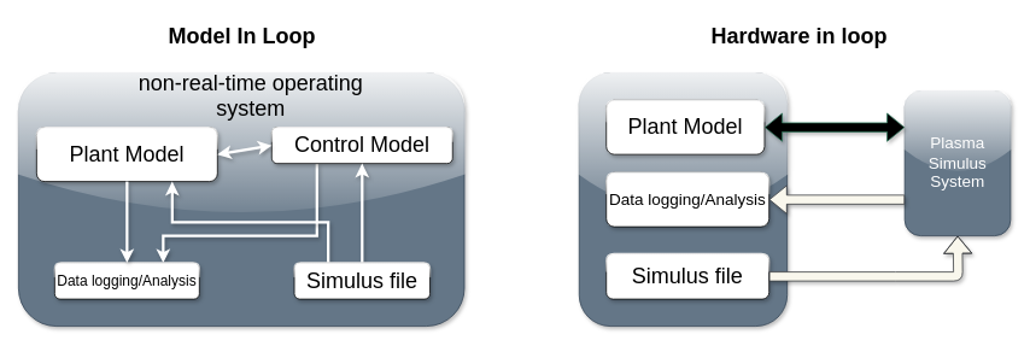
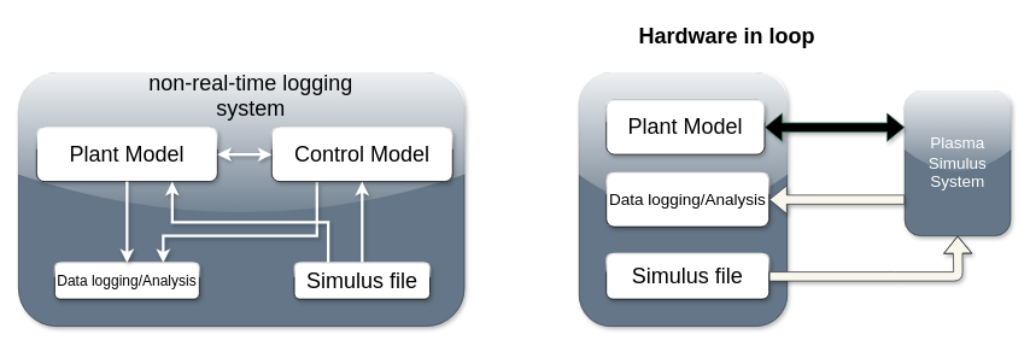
- <mxCell id="21" value="Model In Loop" style="text;strokeColor=none;fillColor=none;html=1;fontSize=24;fontStyle=1;verticalAlign=middle;align=center;shadow=1;glass=0;rounded=0;sketch=0;" vertex="1" parent="1"><mxGeometry x="134" y="20" width="265" height="40" as="geometry" /></mxCell>
- <mxCell id="22" value="Hardware in loop" style="text;strokeColor=none;fillColor=none;html=1;fontSize=24;fontStyle=1;verticalAlign=middle;align=center;shadow=1;" vertex="1" parent="1"><mxGeometry x="750" y="20" width="265" height="40" as="geometry" /></mxCell>
+ <mxCell id="22" value="Hardware in loop" style="text;strokeColor=none;fillColor=none;html=1;fontSize=24;fontStyle=1;verticalAlign=middle;align=center;shadow=1;" vertex="1" parent="1"><mxGeometry x="670" y="20" width="265" height="40" as="geometry" /></mxCell>
- <mxCell id="20" value="&lt;font style=&quot;font-size: 24px&quot;&gt;non-real-time operating system&lt;/font&gt;" style="text;html=1;strokeColor=none;fillColor=none;align=center;verticalAlign=middle;whiteSpace=wrap;rounded=0;shadow=1;glass=0;sketch=0;" vertex="1" parent="1"><mxGeometry x="124.19" y="80" width="305.81" height="50" as="geometry" /></mxCell>
+ <mxCell id="20" value="&lt;font style=&quot;font-size: 24px&quot;&gt;non-real-time logging system&lt;/font&gt;" style="text;html=1;strokeColor=none;fillColor=none;align=center;verticalAlign=middle;whiteSpace=wrap;rounded=0;shadow=1;glass=0;sketch=0;" vertex="1" parent="1"><mxGeometry x="124.19" y="80" width="305.81" height="50" as="geometry" /></mxCell>
- <mxCell id="5" value="&lt;font&gt;&lt;font style=&quot;font-size: 24px&quot;&gt;Control Model&lt;/font&gt;&lt;br&gt;&lt;/font&gt;" style="rounded=1;whiteSpace=wrap;html=1;shadow=1;gradientColor=none;glass=1;" vertex="1" parent="1"><mxGeometry x="300" y="140" width="200" height="40" as="geometry" /></mxCell>
+ <mxCell id="5" value="&lt;font&gt;&lt;font style=&quot;font-size: 24px&quot;&gt;Control Model&lt;/font&gt;&lt;br&gt;&lt;/font&gt;" style="rounded=1;whiteSpace=wrap;html=1;shadow=1;gradientColor=none;glass=1;" vertex="1" parent="1"><mxGeometry x="300" y="140" width="200" height="60" as="geometry" /></mxCell>
